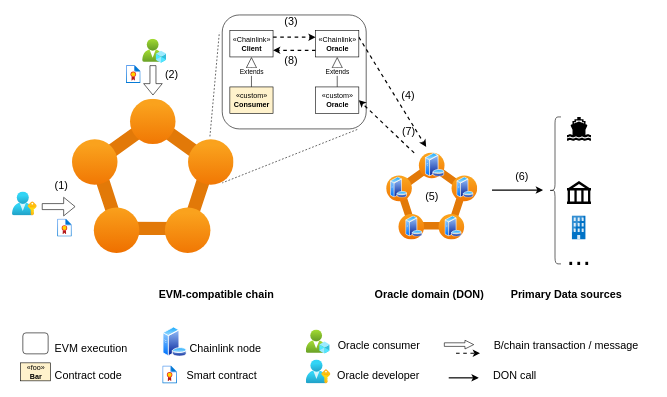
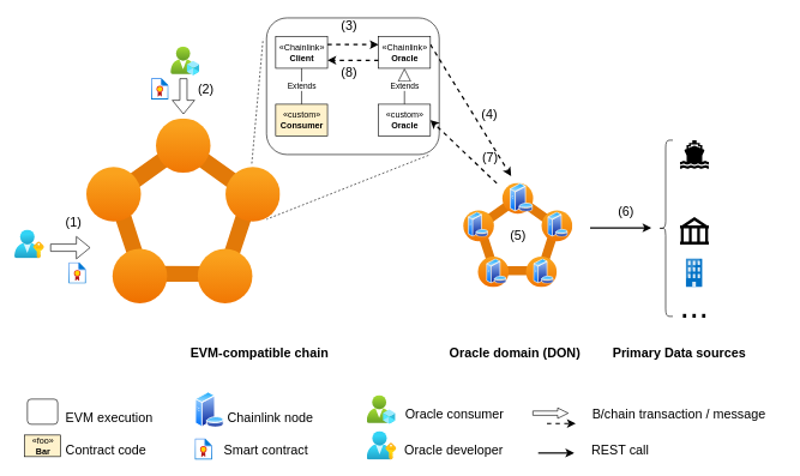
- <mxCell id="45" value="Extends" style="endArrow=block;endSize=16;endFill=0;html=1;rounded=0;entryX=0.5;entryY=1;entryDx=0;entryDy=0;exitX=0.5;exitY=0;exitDx=0;exitDy=0;" edge="1" parent="1" source="46" target="47"><mxGeometry width="160" relative="1" as="geometry"><mxPoint x="615.72" y="64" as="sourcePoint" /><mxPoint x="775.72" y="64" as="targetPoint" /></mxGeometry></mxCell>
+ <mxCell id="45" value="Extends" style="endArrow=none;endSize=16;endFill=0;html=1;rounded=0;entryX=0.5;entryY=1;entryDx=0;entryDy=0;exitX=0.5;exitY=0;exitDx=0;exitDy=0;" edge="1" parent="1" source="46" target="47"><mxGeometry width="160" relative="1" as="geometry"><mxPoint x="615.72" y="64" as="sourcePoint" /><mxPoint x="775.72" y="64" as="targetPoint" /></mxGeometry></mxCell>
- <mxCell id="40" value="&lt;font style=&quot;font-size: 18px&quot;&gt;DON call&lt;/font&gt;" style="text;html=1;strokeColor=none;fillColor=none;align=left;verticalAlign=middle;whiteSpace=wrap;rounded=0;fontSize=48;" parent="1" vertex="1"><mxGeometry x="819.78" y="599" width="148" height="30" as="geometry" /></mxCell>
+ <mxCell id="40" value="&lt;font style=&quot;font-size: 18px&quot;&gt;REST call&lt;/font&gt;" style="text;html=1;strokeColor=none;fillColor=none;align=left;verticalAlign=middle;whiteSpace=wrap;rounded=0;fontSize=48;" parent="1" vertex="1"><mxGeometry x="819.78" y="599" width="148" height="30" as="geometry" /></mxCell>
